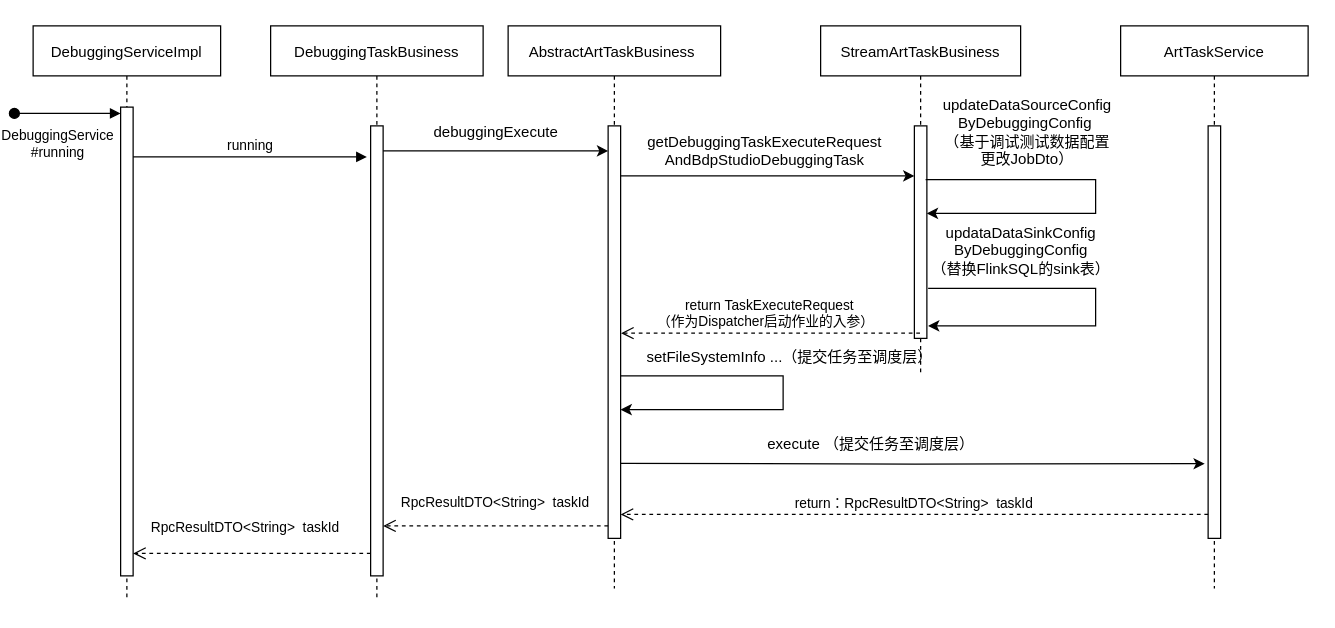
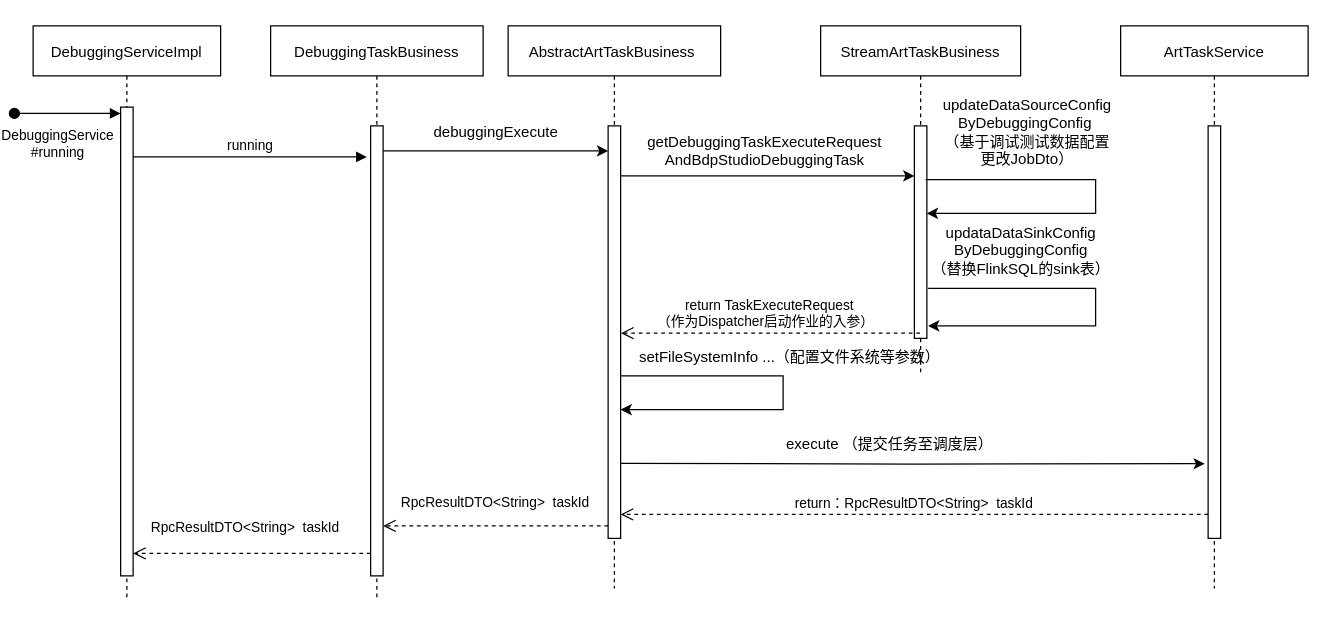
- <mxCell id="19" value="setFileSystemInfo ...（提交任务至调度层）" style="text;html=1;align=center;verticalAlign=middle;resizable=0;points=[];autosize=1;strokeColor=none;fillColor=none;" vertex="1" parent="15"><mxGeometry x="-155" y="250" width="260" height="30" as="geometry" /></mxCell>
+ <mxCell id="19" value="setFileSystemInfo ...（配置文件系统等参数）" style="text;html=1;align=center;verticalAlign=middle;resizable=0;points=[];autosize=1;strokeColor=none;fillColor=none;" vertex="1" parent="15"><mxGeometry x="-155" y="250" width="260" height="30" as="geometry" /></mxCell>
- <mxCell id="26" value="execute （提交任务至调度层）" style="text;html=1;align=center;verticalAlign=middle;resizable=0;points=[];autosize=1;strokeColor=none;fillColor=none;" vertex="1" parent="1"><mxGeometry x="595" y="340" width="190" height="30" as="geometry" /></mxCell>
+ <mxCell id="26" value="execute （提交任务至调度层）" style="text;html=1;align=center;verticalAlign=middle;resizable=0;points=[];autosize=1;strokeColor=none;fillColor=none;" vertex="1" parent="1"><mxGeometry x="610" y="340" width="190" height="30" as="geometry" /></mxCell>
